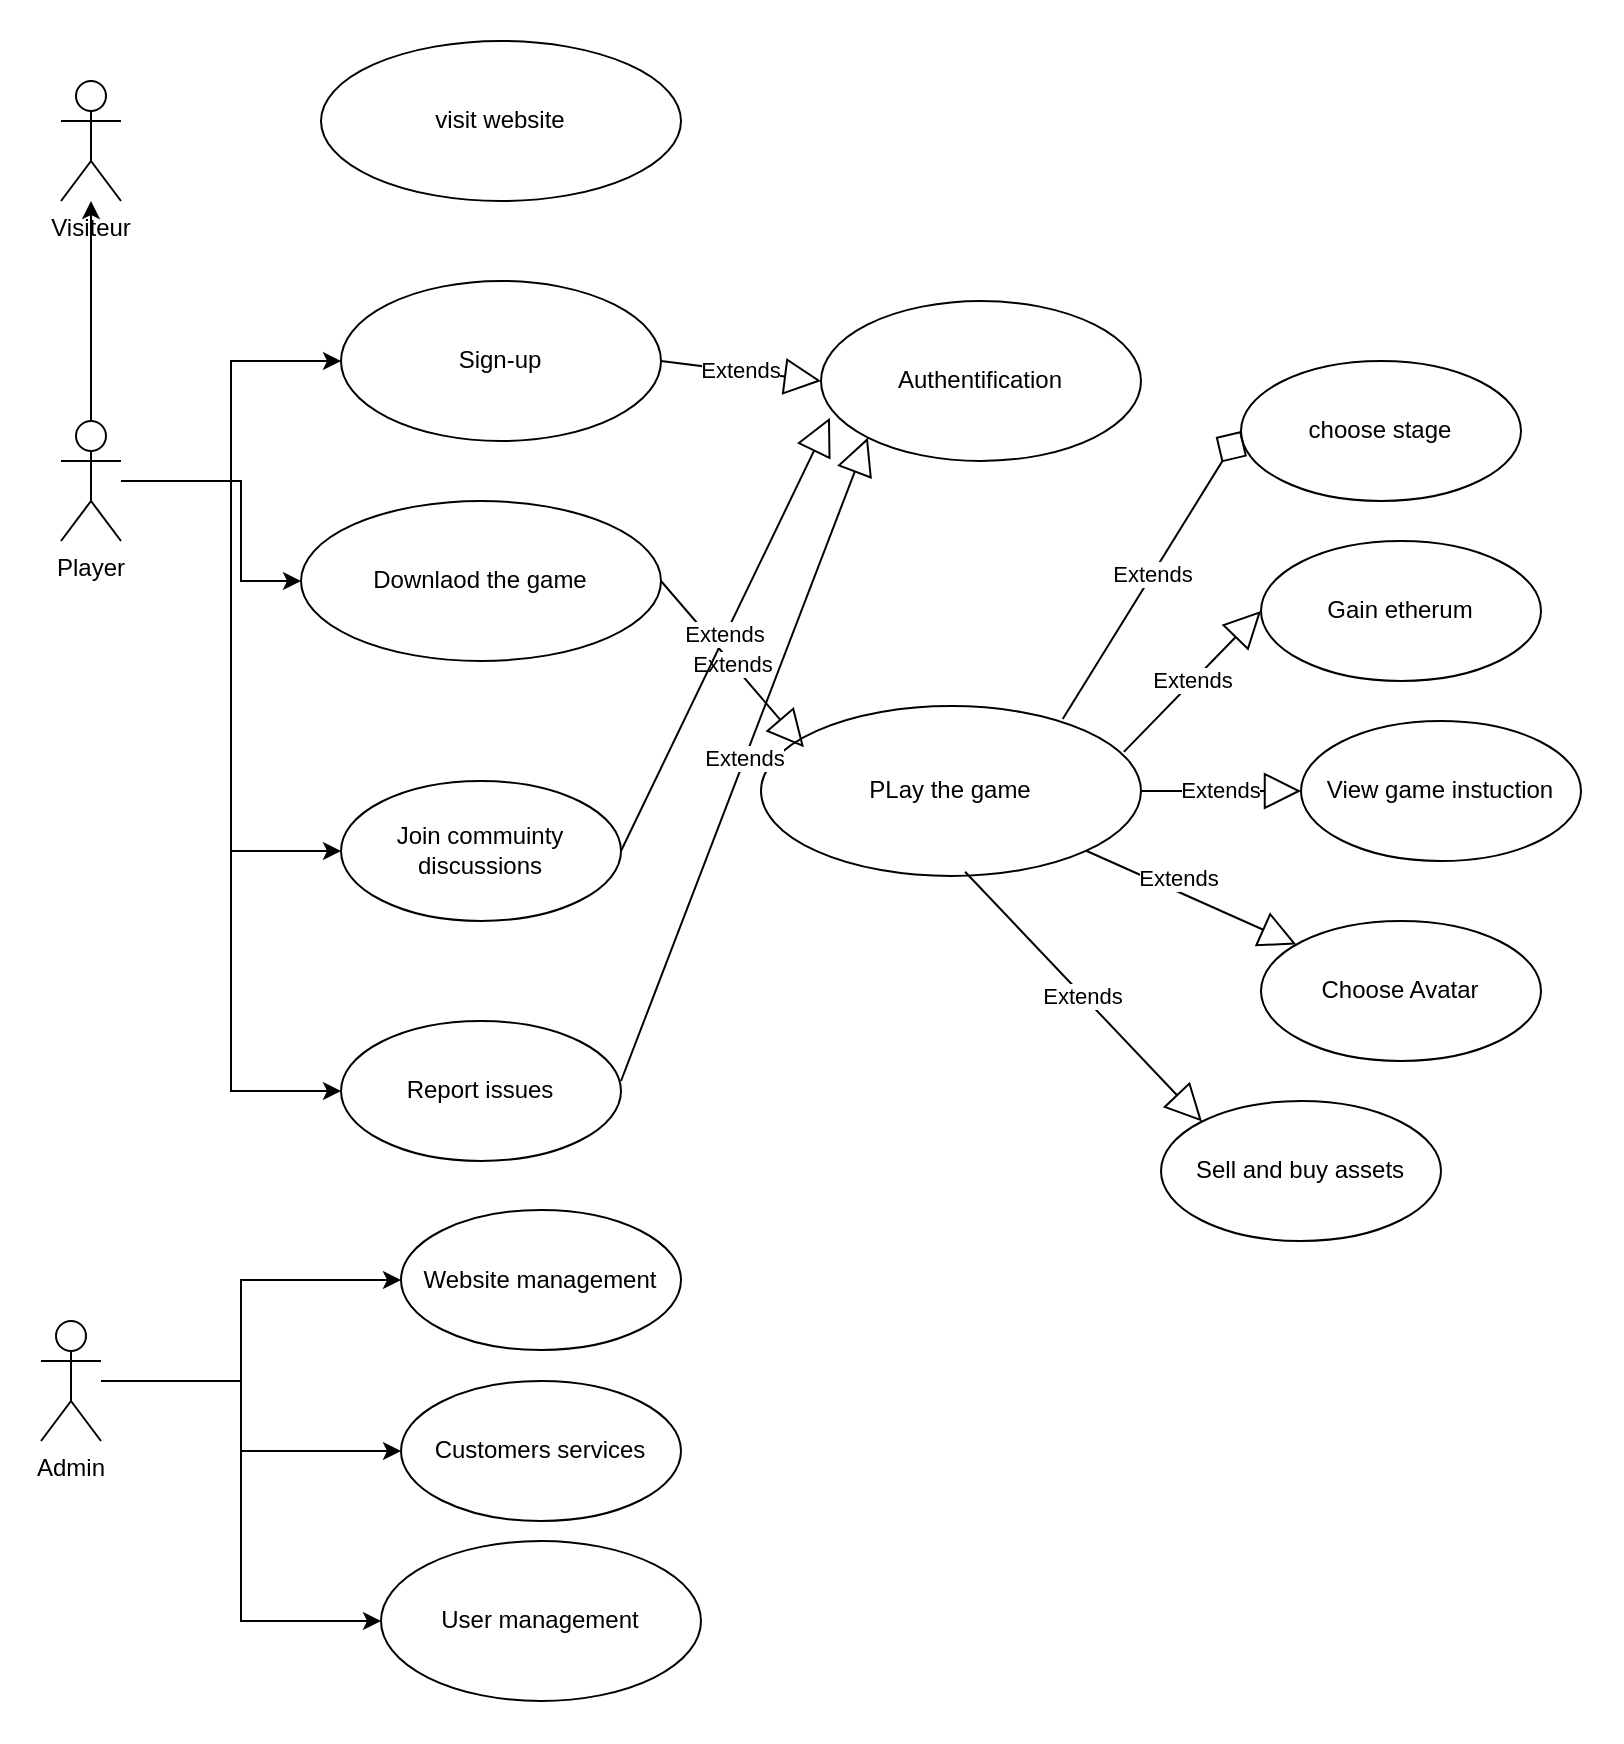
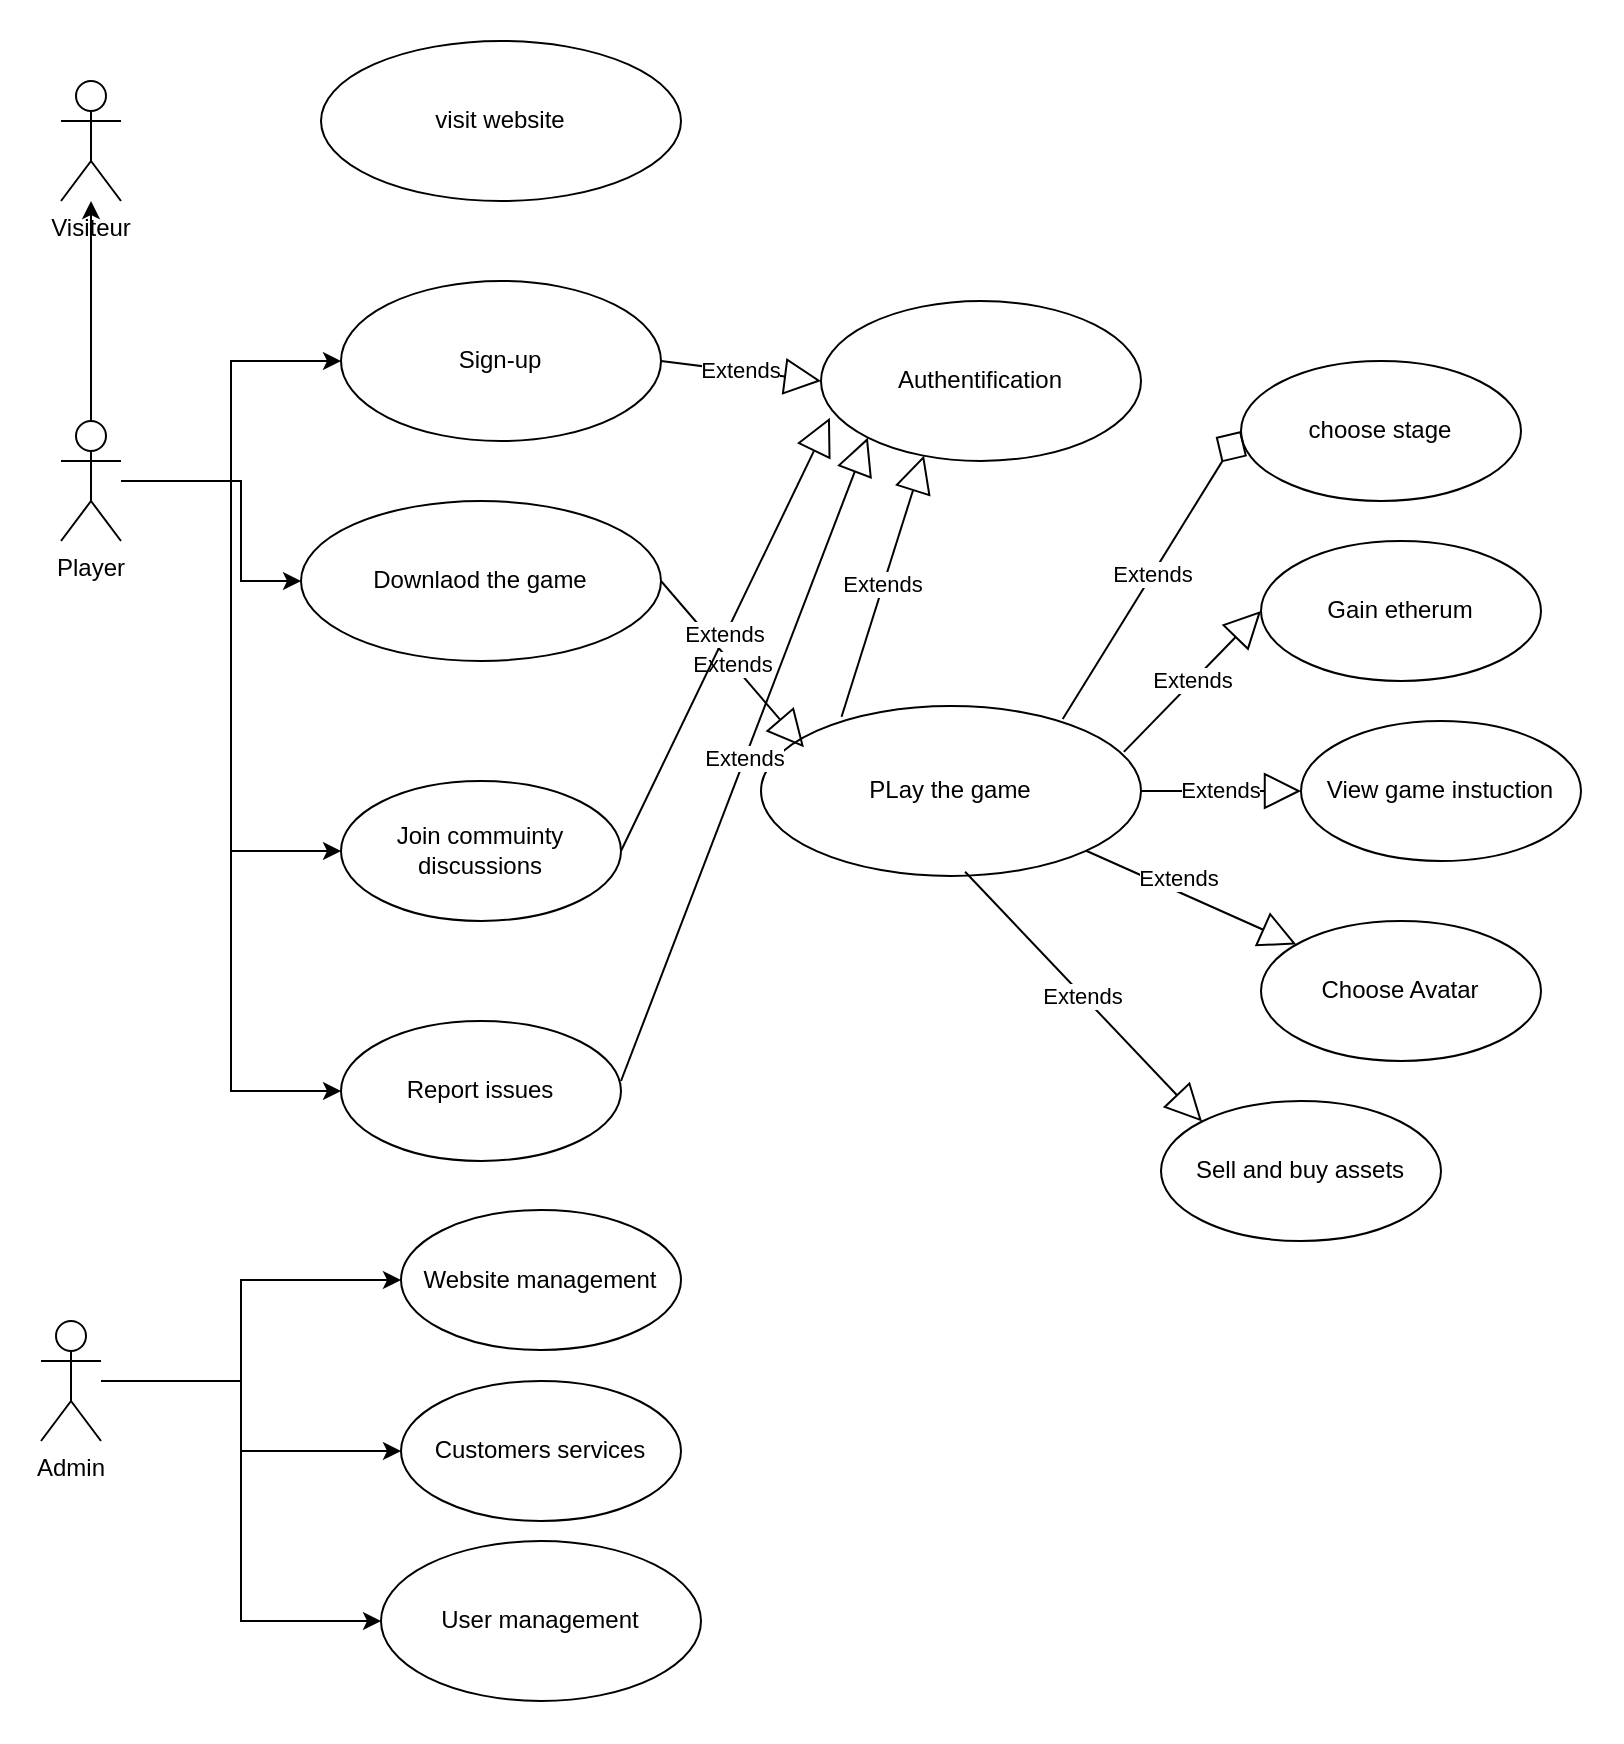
+ <mxCell id="35" value="Extends" style="endArrow=block;endSize=16;endFill=0;html=1;rounded=0;exitX=0.212;exitY=0.063;exitDx=0;exitDy=0;entryX=0.322;entryY=0.965;entryDx=0;entryDy=0;entryPerimeter=0;exitPerimeter=0;" parent="1" source="13" target="10" edge="1"><mxGeometry width="160" relative="1" as="geometry"><mxPoint x="370" y="310" as="sourcePoint" /><mxPoint x="530" y="310" as="targetPoint" /></mxGeometry></mxCell>
